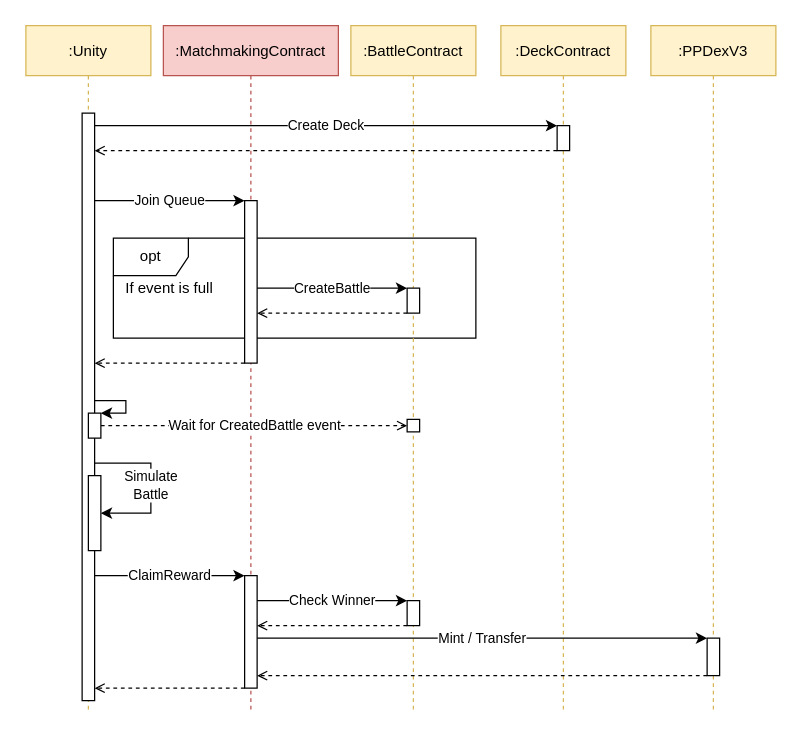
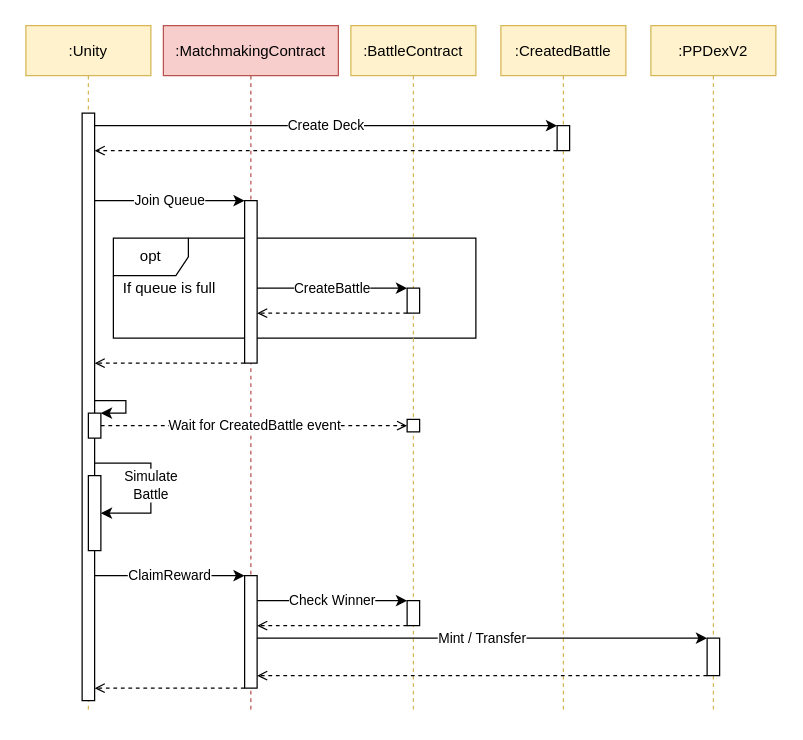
- <mxCell id="11" value=":DeckContract" style="shape=umlLifeline;perimeter=lifelinePerimeter;container=1;collapsible=0;recursiveResize=0;rounded=0;shadow=0;strokeWidth=1;fillColor=#fff2cc;strokeColor=#d6b656;" parent="1" vertex="1"><mxGeometry x="400" y="20" width="100" height="550" as="geometry" /></mxCell>
+ <mxCell id="11" value=":CreatedBattle" style="shape=umlLifeline;perimeter=lifelinePerimeter;container=1;collapsible=0;recursiveResize=0;rounded=0;shadow=0;strokeWidth=1;fillColor=#fff2cc;strokeColor=#d6b656;" parent="1" vertex="1"><mxGeometry x="400" y="20" width="100" height="550" as="geometry" /></mxCell>
- <mxCell id="30" value=":PPDexV3" style="shape=umlLifeline;perimeter=lifelinePerimeter;container=1;collapsible=0;recursiveResize=0;rounded=0;shadow=0;strokeWidth=1;fillColor=#fff2cc;strokeColor=#d6b656;" parent="1" vertex="1"><mxGeometry x="520" y="20" width="100" height="550" as="geometry" /></mxCell>
+ <mxCell id="30" value=":PPDexV2" style="shape=umlLifeline;perimeter=lifelinePerimeter;container=1;collapsible=0;recursiveResize=0;rounded=0;shadow=0;strokeWidth=1;fillColor=#fff2cc;strokeColor=#d6b656;" parent="1" vertex="1"><mxGeometry x="520" y="20" width="100" height="550" as="geometry" /></mxCell>
- <mxCell id="22" value="If event is full" style="text;html=1;strokeColor=none;fillColor=none;align=center;verticalAlign=middle;whiteSpace=wrap;rounded=0;" parent="1" vertex="1"><mxGeometry x="80" y="220" width="110" height="20" as="geometry" /></mxCell>
+ <mxCell id="22" value="If queue is full" style="text;html=1;strokeColor=none;fillColor=none;align=center;verticalAlign=middle;whiteSpace=wrap;rounded=0;" parent="1" vertex="1"><mxGeometry x="80" y="220" width="110" height="20" as="geometry" /></mxCell>
